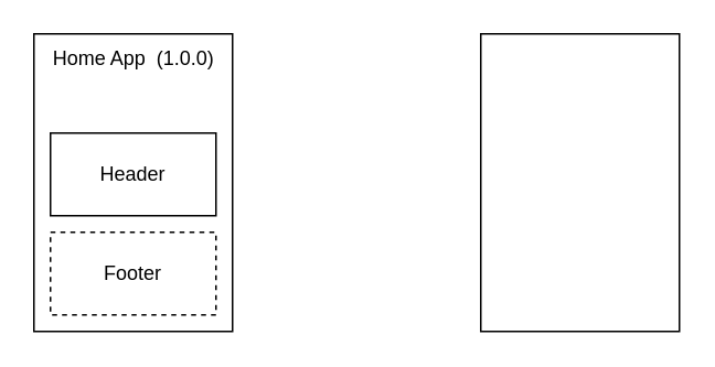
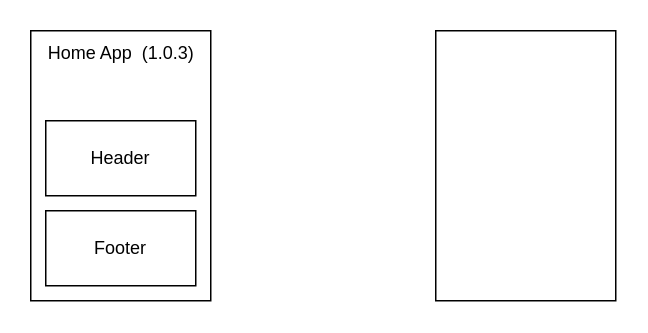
- <mxCell id="3" value="Home App&amp;nbsp; (1.0.0)" style="text;html=1;strokeColor=none;fillColor=none;align=center;verticalAlign=middle;whiteSpace=wrap;rounded=0;" vertex="1" parent="1"><mxGeometry x="22.5" y="20" width="115" height="30" as="geometry" /></mxCell>
+ <mxCell id="3" value="Home App&amp;nbsp; (1.0.3)" style="text;html=1;strokeColor=none;fillColor=none;align=center;verticalAlign=middle;whiteSpace=wrap;rounded=0;" vertex="1" parent="1"><mxGeometry x="22.5" y="20" width="115" height="30" as="geometry" /></mxCell>
- <mxCell id="5" value="Footer" style="rounded=0;whiteSpace=wrap;html=1;dashed=1;" vertex="1" parent="1"><mxGeometry x="30" y="140" width="100" height="50" as="geometry" /></mxCell>
+ <mxCell id="5" value="Footer" style="rounded=0;whiteSpace=wrap;html=1;" vertex="1" parent="1"><mxGeometry x="30" y="140" width="100" height="50" as="geometry" /></mxCell>
